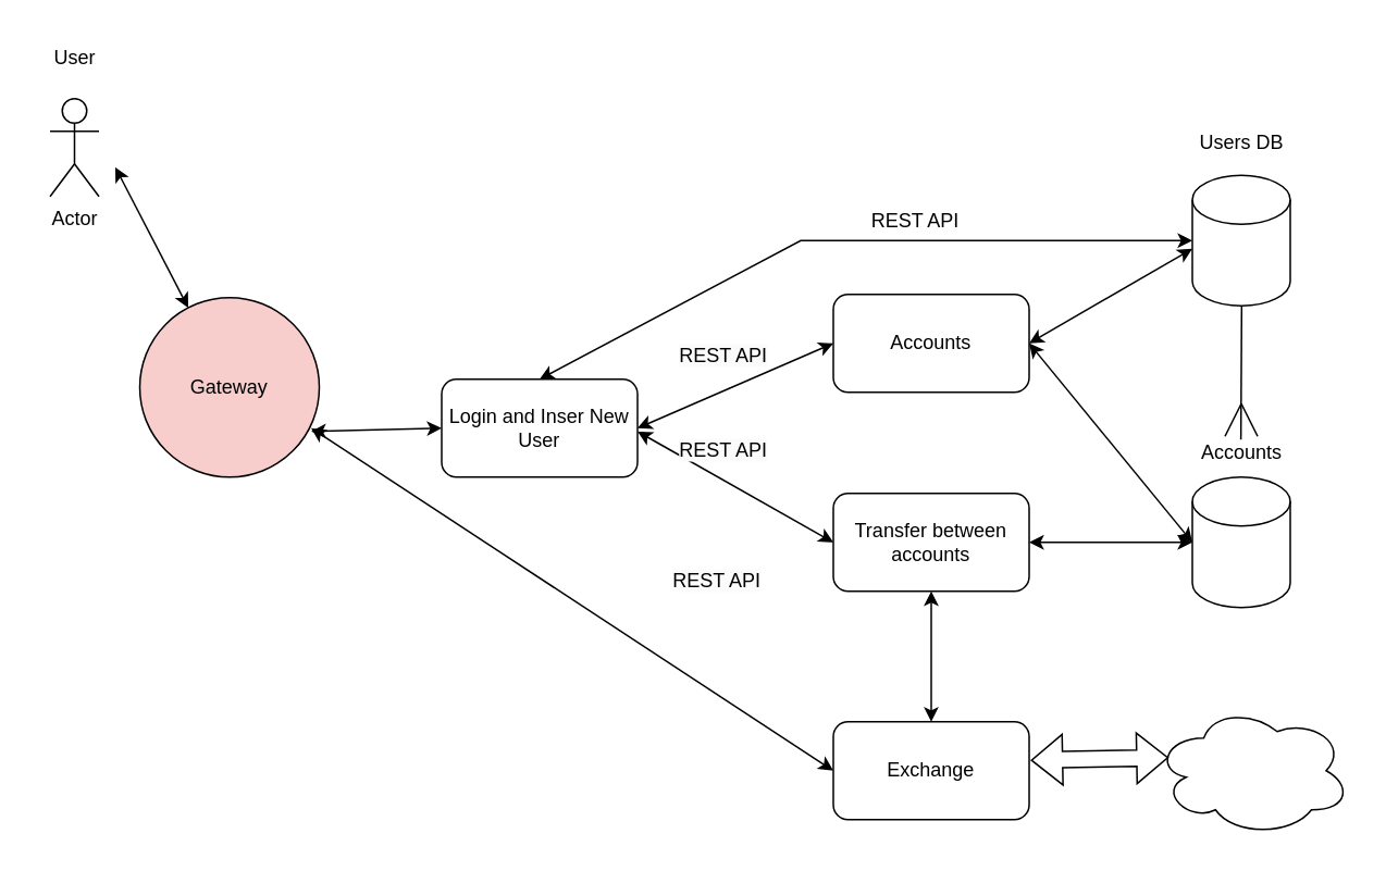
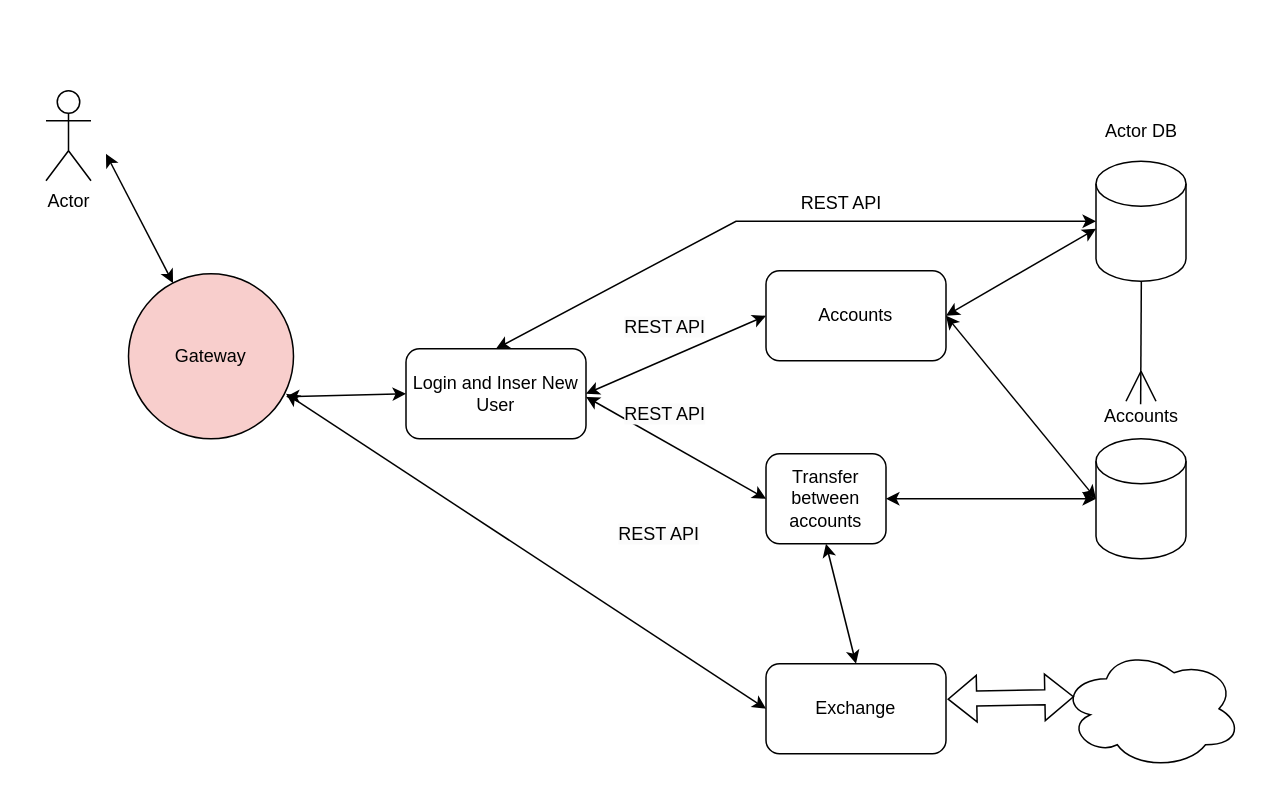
- <mxCell id="3" value="User" style="text;html=1;align=center;verticalAlign=middle;resizable=0;points=[];autosize=1;strokeColor=none;fillColor=none;" parent="1" vertex="1"><mxGeometry x="20" y="20" width="50" height="30" as="geometry" /></mxCell>
- <mxCell id="19" value="Users DB" style="text;html=1;align=center;verticalAlign=middle;resizable=0;points=[];autosize=1;strokeColor=none;fillColor=none;" parent="1" vertex="1"><mxGeometry x="720" y="72" width="80" height="30" as="geometry" /></mxCell>
+ <mxCell id="19" value="Actor DB" style="text;html=1;align=center;verticalAlign=middle;resizable=0;points=[];autosize=1;strokeColor=none;fillColor=none;" parent="1" vertex="1"><mxGeometry x="720" y="72" width="80" height="30" as="geometry" /></mxCell>
- <mxCell id="8" value="Transfer between accounts" style="rounded=1;whiteSpace=wrap;html=1;" parent="1" vertex="1"><mxGeometry x="510" y="302" width="120" height="60" as="geometry" /></mxCell>
+ <mxCell id="8" value="Transfer between accounts" style="rounded=1;whiteSpace=wrap;html=1;" parent="1" vertex="1"><mxGeometry x="510" y="302" width="80" height="60" as="geometry" /></mxCell>
